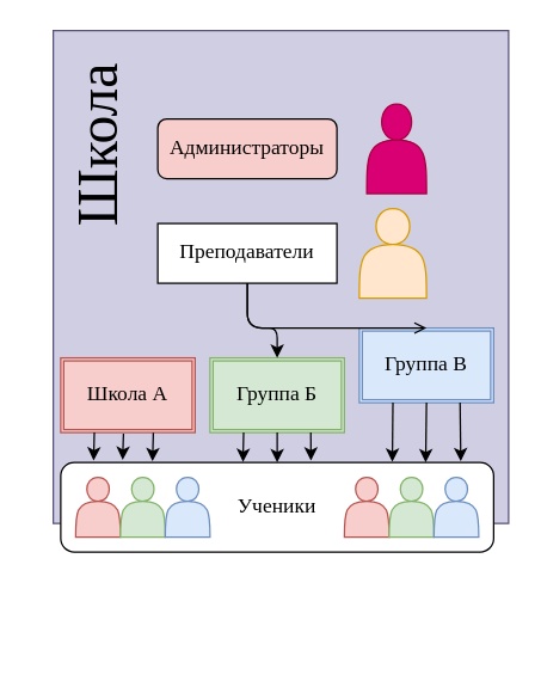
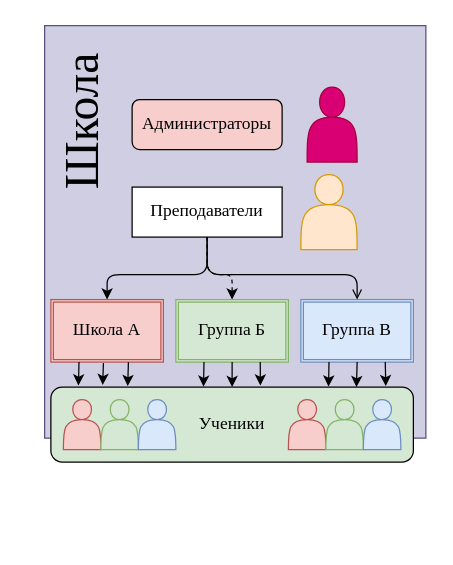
+ <mxCell id="12" value="" style="endArrow=classic;html=1;fontFamily=Comic Sans MS;fontSize=14;exitX=0.5;exitY=1;exitDx=0;exitDy=0;entryX=0.5;entryY=0;entryDx=0;entryDy=0;" edge="1" parent="1" source="7" target="8"><mxGeometry width="50" height="50" relative="1" as="geometry"><mxPoint x="80" y="239.17" as="sourcePoint" /><mxPoint x="130" y="189.17" as="targetPoint" /><Array as="points"><mxPoint x="165" y="219.17" /><mxPoint x="85" y="219.17" /></Array></mxGeometry></mxCell>
- <mxCell id="13" value="" style="endArrow=classic;html=1;fontFamily=Comic Sans MS;fontSize=14;exitX=0.5;exitY=1;exitDx=0;exitDy=0;entryX=0.5;entryY=0;entryDx=0;entryDy=0;" edge="1" parent="1" source="7" target="9"><mxGeometry width="50" height="50" relative="1" as="geometry"><mxPoint x="100" y="199.17" as="sourcePoint" /><mxPoint x="95" y="249.17" as="targetPoint" /><Array as="points"><mxPoint x="165" y="219.17" /><mxPoint x="185" y="219.17" /></Array></mxGeometry></mxCell>
+ <mxCell id="13" value="" style="endArrow=classic;html=1;fontFamily=Comic Sans MS;fontSize=14;exitX=0.5;exitY=1;exitDx=0;exitDy=0;entryX=0.5;entryY=0;entryDx=0;entryDy=0;dashed=1;" edge="1" parent="1" source="7" target="9"><mxGeometry width="50" height="50" relative="1" as="geometry"><mxPoint x="100" y="199.17" as="sourcePoint" /><mxPoint x="95" y="249.17" as="targetPoint" /><Array as="points"><mxPoint x="165" y="219.17" /><mxPoint x="185" y="219.17" /></Array></mxGeometry></mxCell>
- <mxCell id="10" value="Группа В" style="shape=ext;double=1;rounded=0;whiteSpace=wrap;html=1;fontFamily=Comic Sans MS;fontSize=14;fillColor=#dae8fc;strokeColor=#6c8ebf;" vertex="1" parent="1"><mxGeometry x="240" y="219.17" width="90" height="50" as="geometry" /></mxCell>
+ <mxCell id="10" value="Группа В" style="shape=ext;double=1;rounded=0;whiteSpace=wrap;html=1;fontFamily=Comic Sans MS;fontSize=14;fillColor=#dae8fc;strokeColor=#6c8ebf;" vertex="1" parent="1"><mxGeometry x="240" y="239.17" width="90" height="50" as="geometry" /></mxCell>
- <mxCell id="15" value="Ученики" style="rounded=1;whiteSpace=wrap;html=1;fontFamily=Comic Sans MS;fontSize=14;" vertex="1" parent="1"><mxGeometry x="40" y="309.17" width="290" height="60" as="geometry" /></mxCell>
+ <mxCell id="15" value="Ученики" style="rounded=1;whiteSpace=wrap;html=1;fontFamily=Comic Sans MS;fontSize=14;fillColor=#d5e8d4;" vertex="1" parent="1"><mxGeometry x="40" y="309.17" width="290" height="60" as="geometry" /></mxCell>
